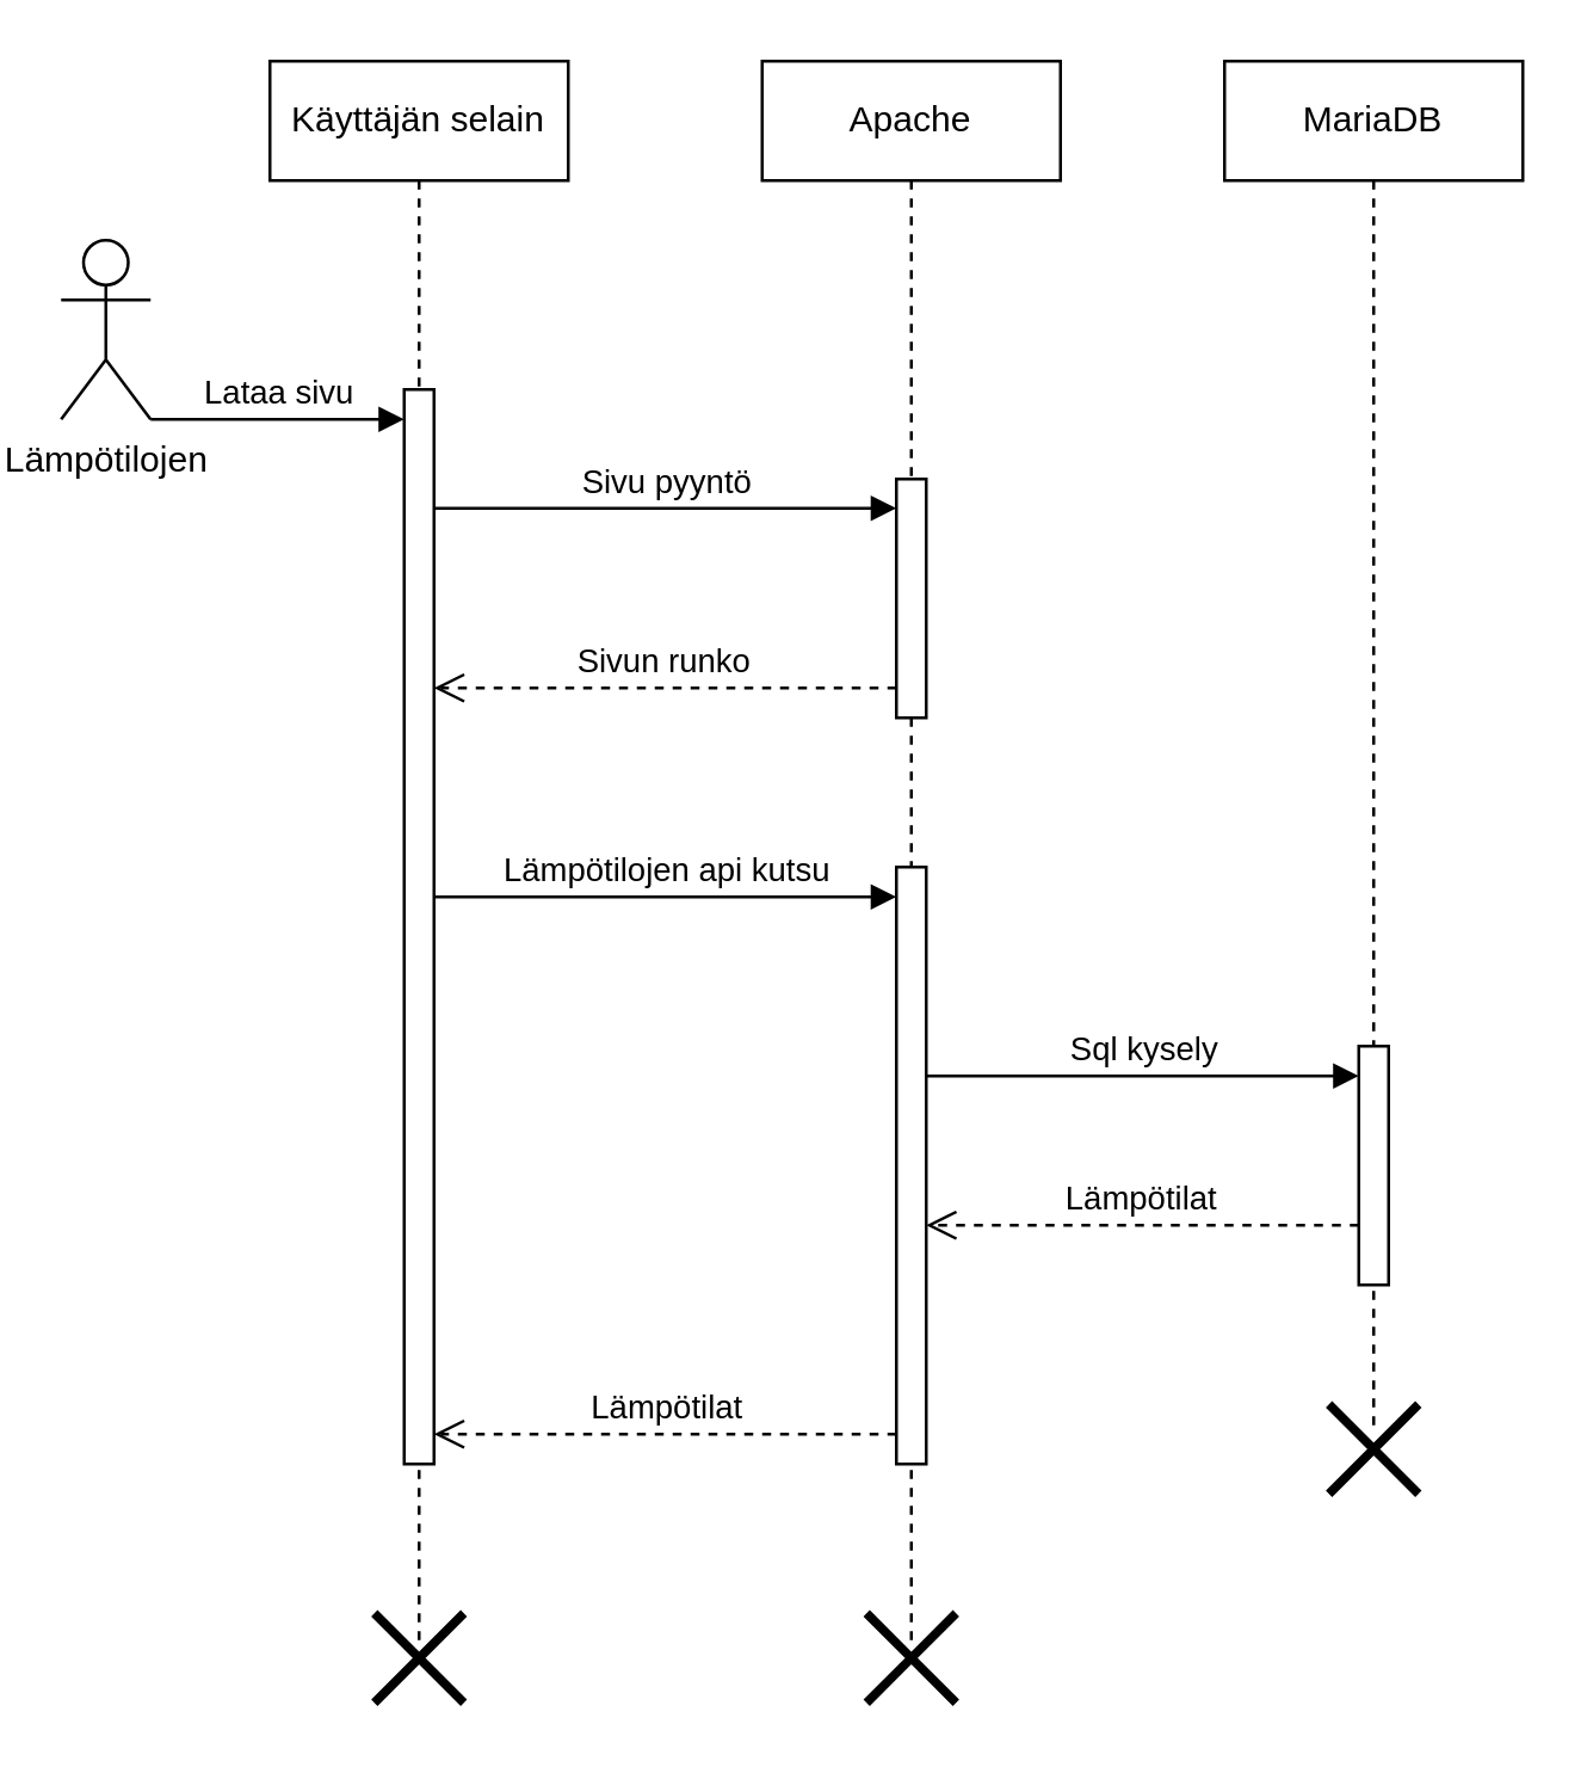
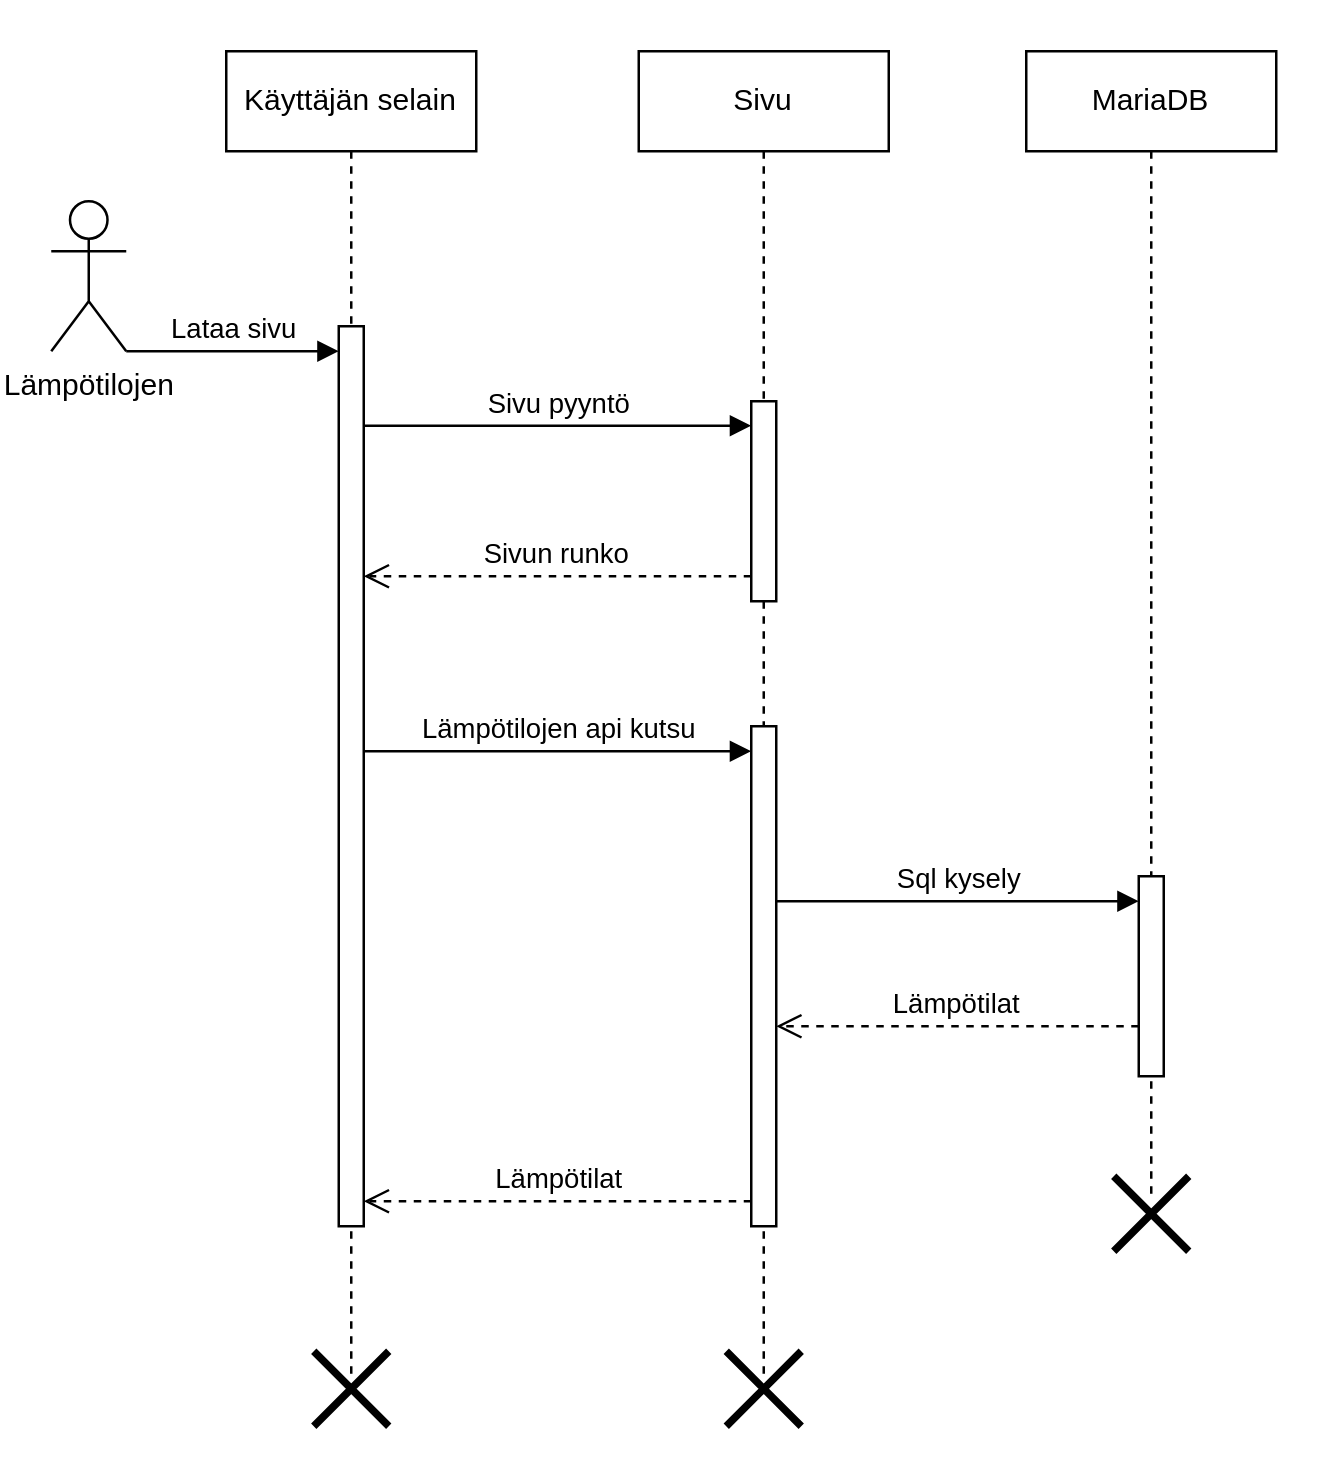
- <mxCell id="7" value="Apache" style="shape=umlLifeline;perimeter=lifelinePerimeter;whiteSpace=wrap;html=1;container=1;dropTarget=0;collapsible=0;recursiveResize=0;outlineConnect=0;portConstraint=eastwest;newEdgeStyle={&quot;curved&quot;:0,&quot;rounded&quot;:0};" vertex="1" parent="1"><mxGeometry x="255" y="20" width="100" height="530" as="geometry" /></mxCell>
+ <mxCell id="7" value="Sivu" style="shape=umlLifeline;perimeter=lifelinePerimeter;whiteSpace=wrap;html=1;container=1;dropTarget=0;collapsible=0;recursiveResize=0;outlineConnect=0;portConstraint=eastwest;newEdgeStyle={&quot;curved&quot;:0,&quot;rounded&quot;:0};" vertex="1" parent="1"><mxGeometry x="255" y="20" width="100" height="530" as="geometry" /></mxCell>
